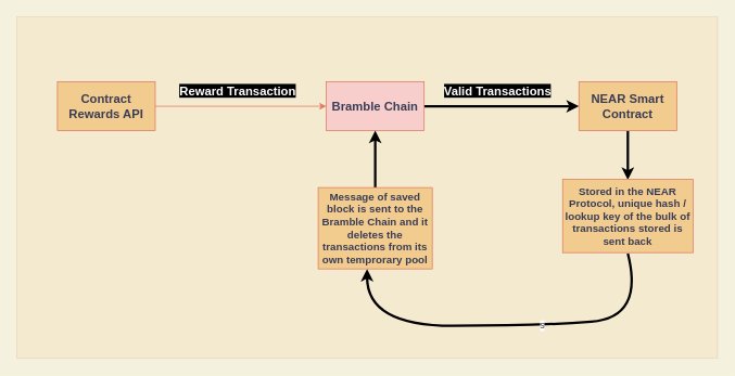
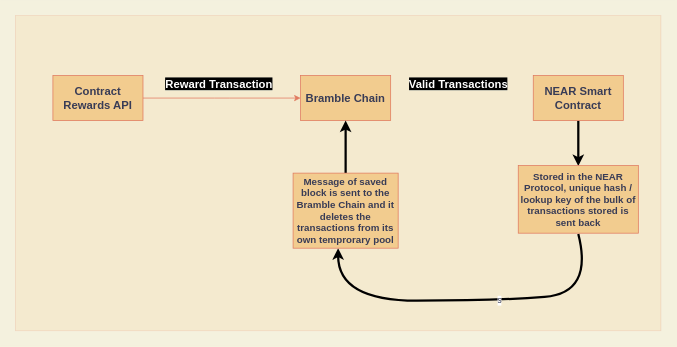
- <mxCell id="7" value="&lt;b&gt;&lt;font style=&quot;font-size: 15px&quot;&gt;Bramble Chain&lt;/font&gt;&lt;/b&gt;" style="rounded=0;whiteSpace=wrap;html=1;sketch=0;fontColor=#393C56;strokeColor=#E07A5F;fillColor=#f8cecc;" vertex="1" parent="1"><mxGeometry x="400" y="100" width="120" height="60" as="geometry" /></mxCell>
+ <mxCell id="7" value="&lt;b&gt;&lt;font style=&quot;font-size: 15px&quot;&gt;Bramble Chain&lt;/font&gt;&lt;/b&gt;" style="rounded=0;whiteSpace=wrap;html=1;sketch=0;fontColor=#393C56;strokeColor=#E07A5F;fillColor=#F2CC8F;" vertex="1" parent="1"><mxGeometry x="400" y="100" width="120" height="60" as="geometry" /></mxCell>
- <mxCell id="6" style="edgeStyle=orthogonalEdgeStyle;curved=0;rounded=1;sketch=0;orthogonalLoop=1;jettySize=auto;html=1;exitX=1;exitY=0.5;exitDx=0;exitDy=0;entryX=0;entryY=0.5;entryDx=0;entryDy=0;fontColor=#393C56;fillColor=#F2CC8F;strokeColor=#000000;strokeWidth=3;" edge="1" parent="1" source="7" target="9"><mxGeometry relative="1" as="geometry" /></mxCell>
